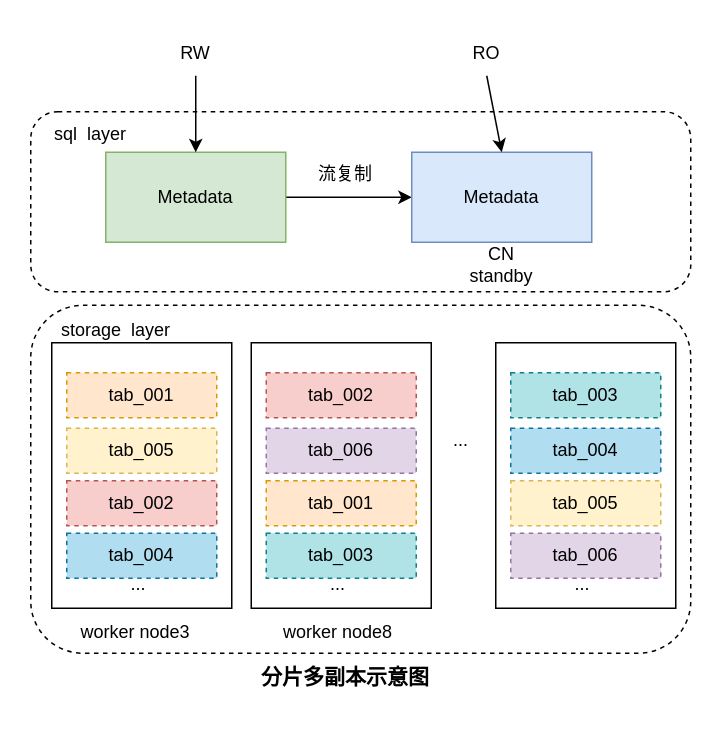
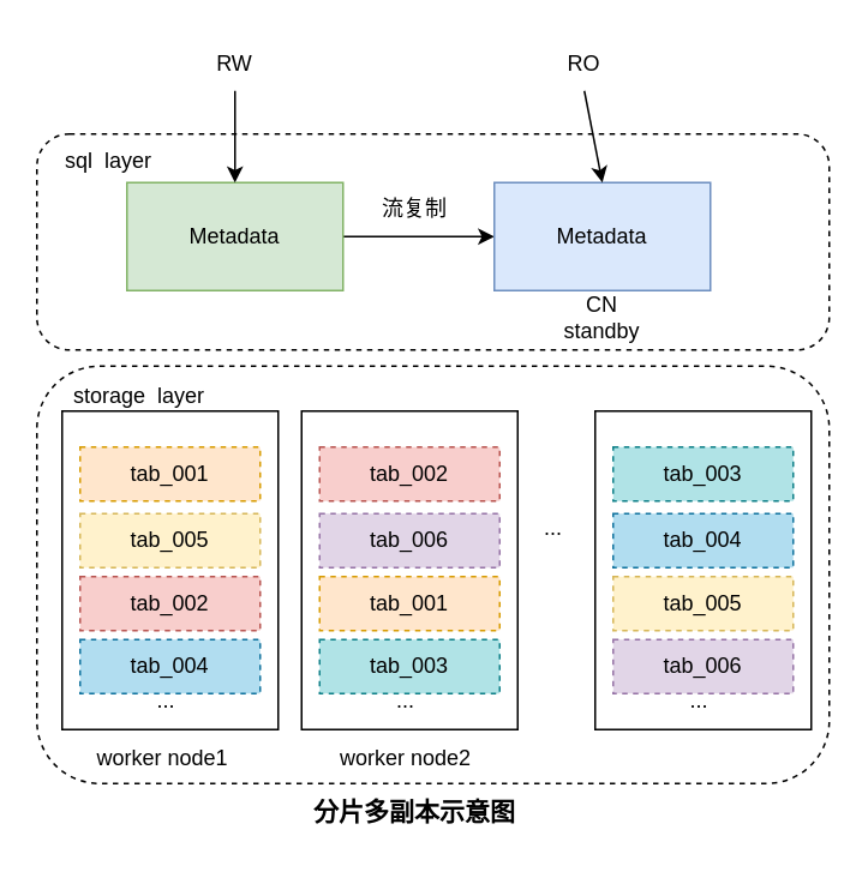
- <mxCell id="26" value="worker node3" style="text;html=1;strokeColor=none;fillColor=none;align=center;verticalAlign=middle;whiteSpace=wrap;rounded=0;dashed=1;" vertex="1" parent="1"><mxGeometry x="40" y="406" width="100" height="30" as="geometry" /></mxCell>
+ <mxCell id="26" value="worker node1" style="text;html=1;strokeColor=none;fillColor=none;align=center;verticalAlign=middle;whiteSpace=wrap;rounded=0;dashed=1;" vertex="1" parent="1"><mxGeometry x="40" y="406" width="100" height="30" as="geometry" /></mxCell>
- <mxCell id="27" value="worker node8" style="text;html=1;strokeColor=none;fillColor=none;align=center;verticalAlign=middle;whiteSpace=wrap;rounded=0;dashed=1;" vertex="1" parent="1"><mxGeometry x="180" y="406" width="90" height="30" as="geometry" /></mxCell>
+ <mxCell id="27" value="worker node2" style="text;html=1;strokeColor=none;fillColor=none;align=center;verticalAlign=middle;whiteSpace=wrap;rounded=0;dashed=1;" vertex="1" parent="1"><mxGeometry x="180" y="406" width="90" height="30" as="geometry" /></mxCell>
